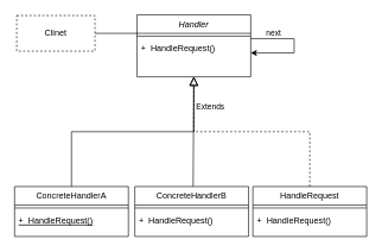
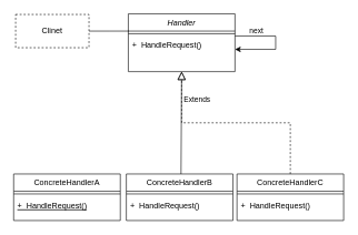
- <mxCell id="10" value="" style="endArrow=block;endSize=10;endFill=0;shadow=0;strokeWidth=1;rounded=0;edgeStyle=elbowEdgeStyle;elbow=vertical;" parent="3" source="7" target="4" edge="1"><mxGeometry width="160" relative="1" as="geometry"><mxPoint x="73" y="84" as="sourcePoint" /><mxPoint x="73" y="84" as="targetPoint" /></mxGeometry></mxCell>
- <mxCell id="11" value="HandleRequest" style="swimlane;fontStyle=0;align=center;verticalAlign=top;childLayout=stackLayout;horizontal=1;startSize=26;horizontalStack=0;resizeParent=1;resizeLast=0;collapsible=1;marginBottom=0;rounded=0;shadow=0;strokeWidth=1;" parent="3" vertex="1"><mxGeometry x="335" y="241" width="160" height="70" as="geometry"><mxRectangle x="340" y="380" width="170" height="26" as="alternateBounds" /></mxGeometry></mxCell>
+ <mxCell id="11" value="ConcreteHandlerC" style="swimlane;fontStyle=0;align=center;verticalAlign=top;childLayout=stackLayout;horizontal=1;startSize=26;horizontalStack=0;resizeParent=1;resizeLast=0;collapsible=1;marginBottom=0;rounded=0;shadow=0;strokeWidth=1;" parent="3" vertex="1"><mxGeometry x="335" y="241" width="160" height="70" as="geometry"><mxRectangle x="340" y="380" width="170" height="26" as="alternateBounds" /></mxGeometry></mxCell>
